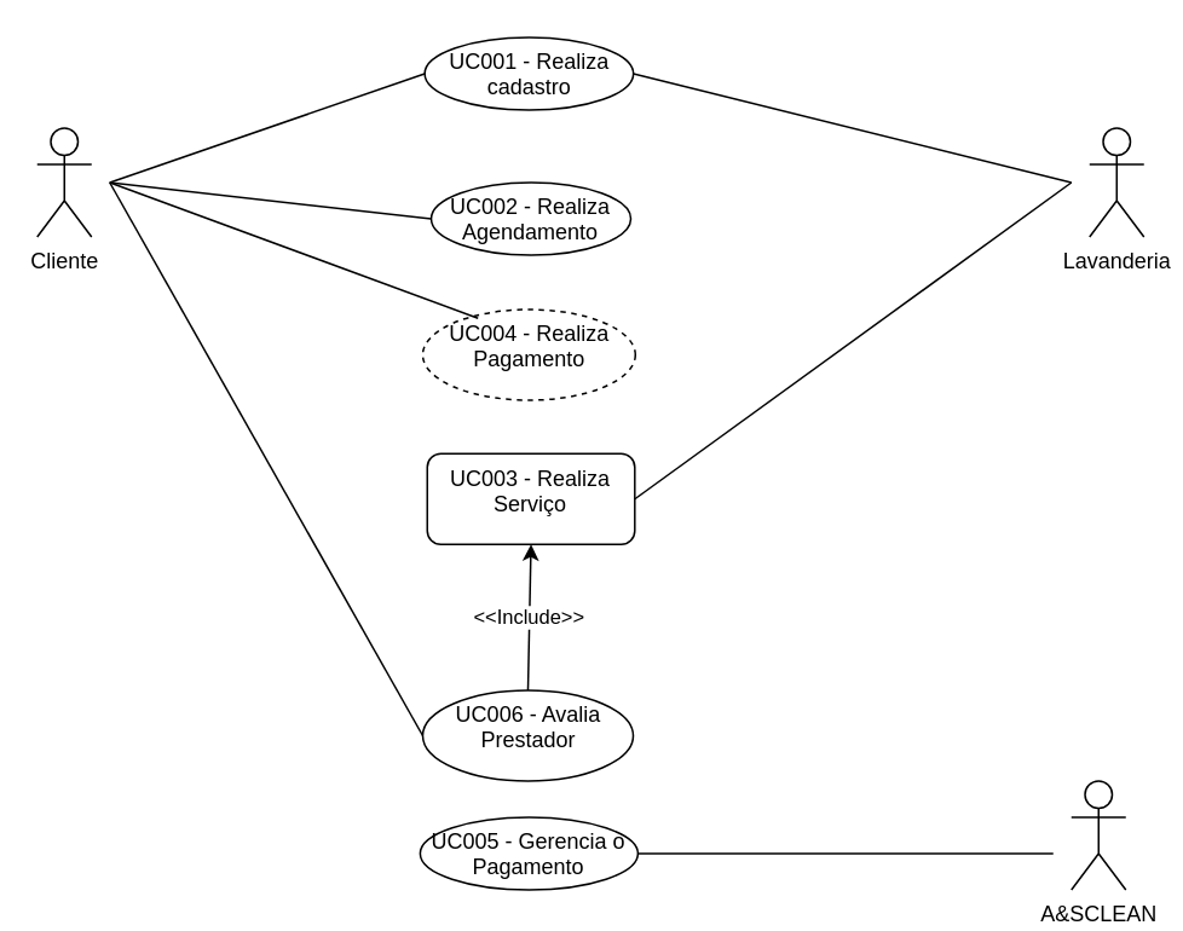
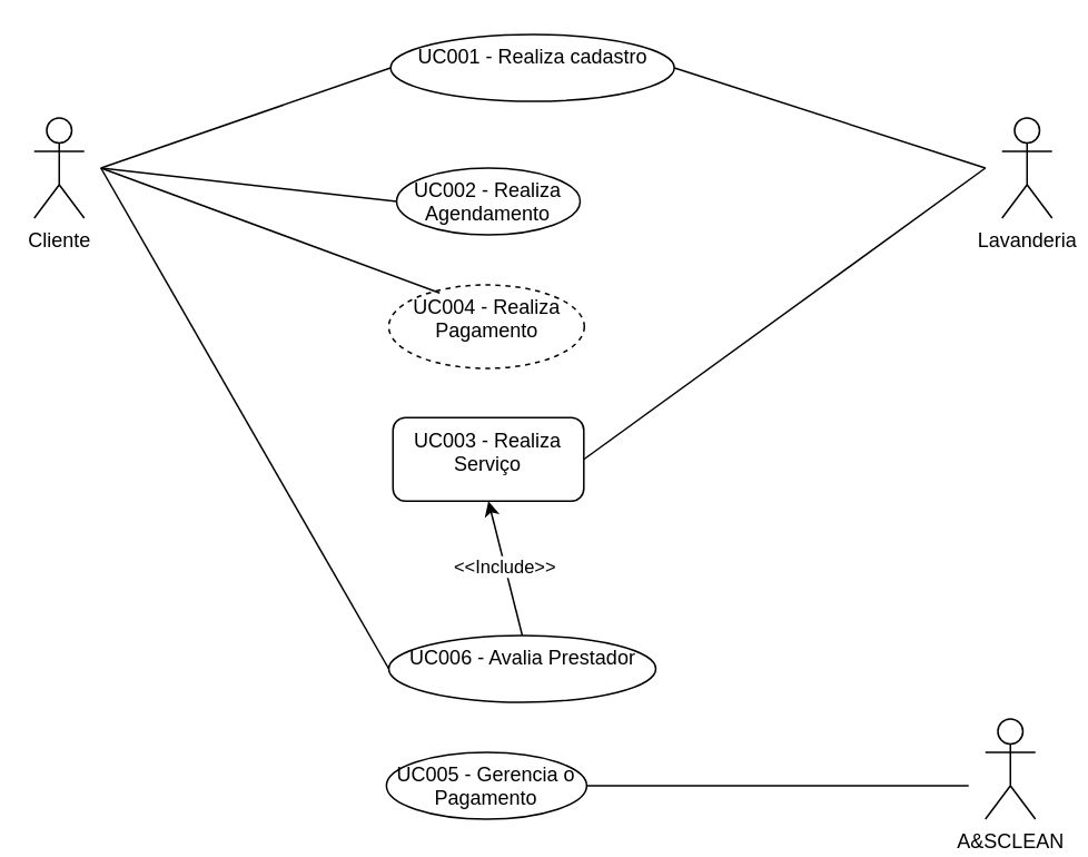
- <mxCell id="10" value="UC001 - Realiza cadastro" style="ellipse;whiteSpace=wrap;html=1;verticalAlign=top;" parent="1" vertex="1"><mxGeometry x="233.59" y="20" width="115" height="40" as="geometry" /></mxCell>
+ <mxCell id="10" value="UC001 - Realiza cadastro" style="ellipse;whiteSpace=wrap;html=1;verticalAlign=top;" parent="1" vertex="1"><mxGeometry x="233.59" y="20" width="170" height="40" as="geometry" /></mxCell>
- <mxCell id="9" value="UC006 - Avalia Prestador" style="ellipse;whiteSpace=wrap;html=1;verticalAlign=top;" parent="1" vertex="1"><mxGeometry x="232.5" y="380" width="116" height="50" as="geometry" /></mxCell>
+ <mxCell id="9" value="UC006 - Avalia Prestador" style="ellipse;whiteSpace=wrap;html=1;verticalAlign=top;" parent="1" vertex="1"><mxGeometry x="232.5" y="380" width="160" height="40" as="geometry" /></mxCell>
